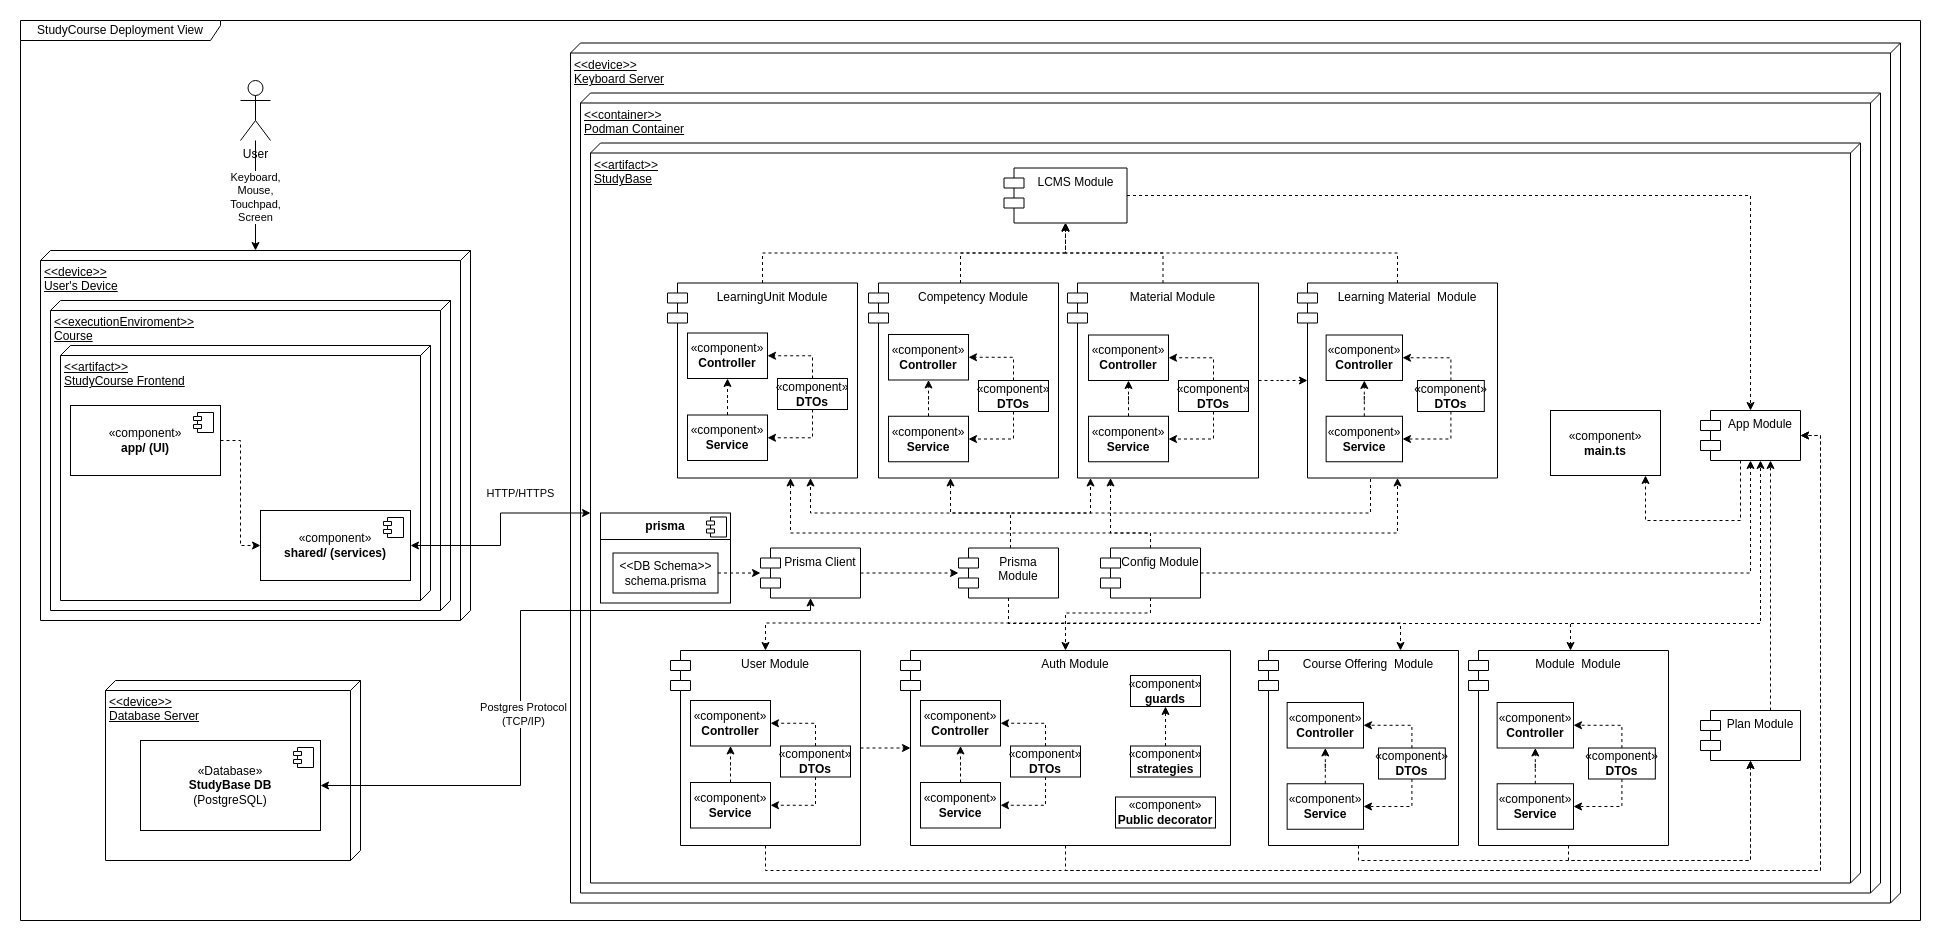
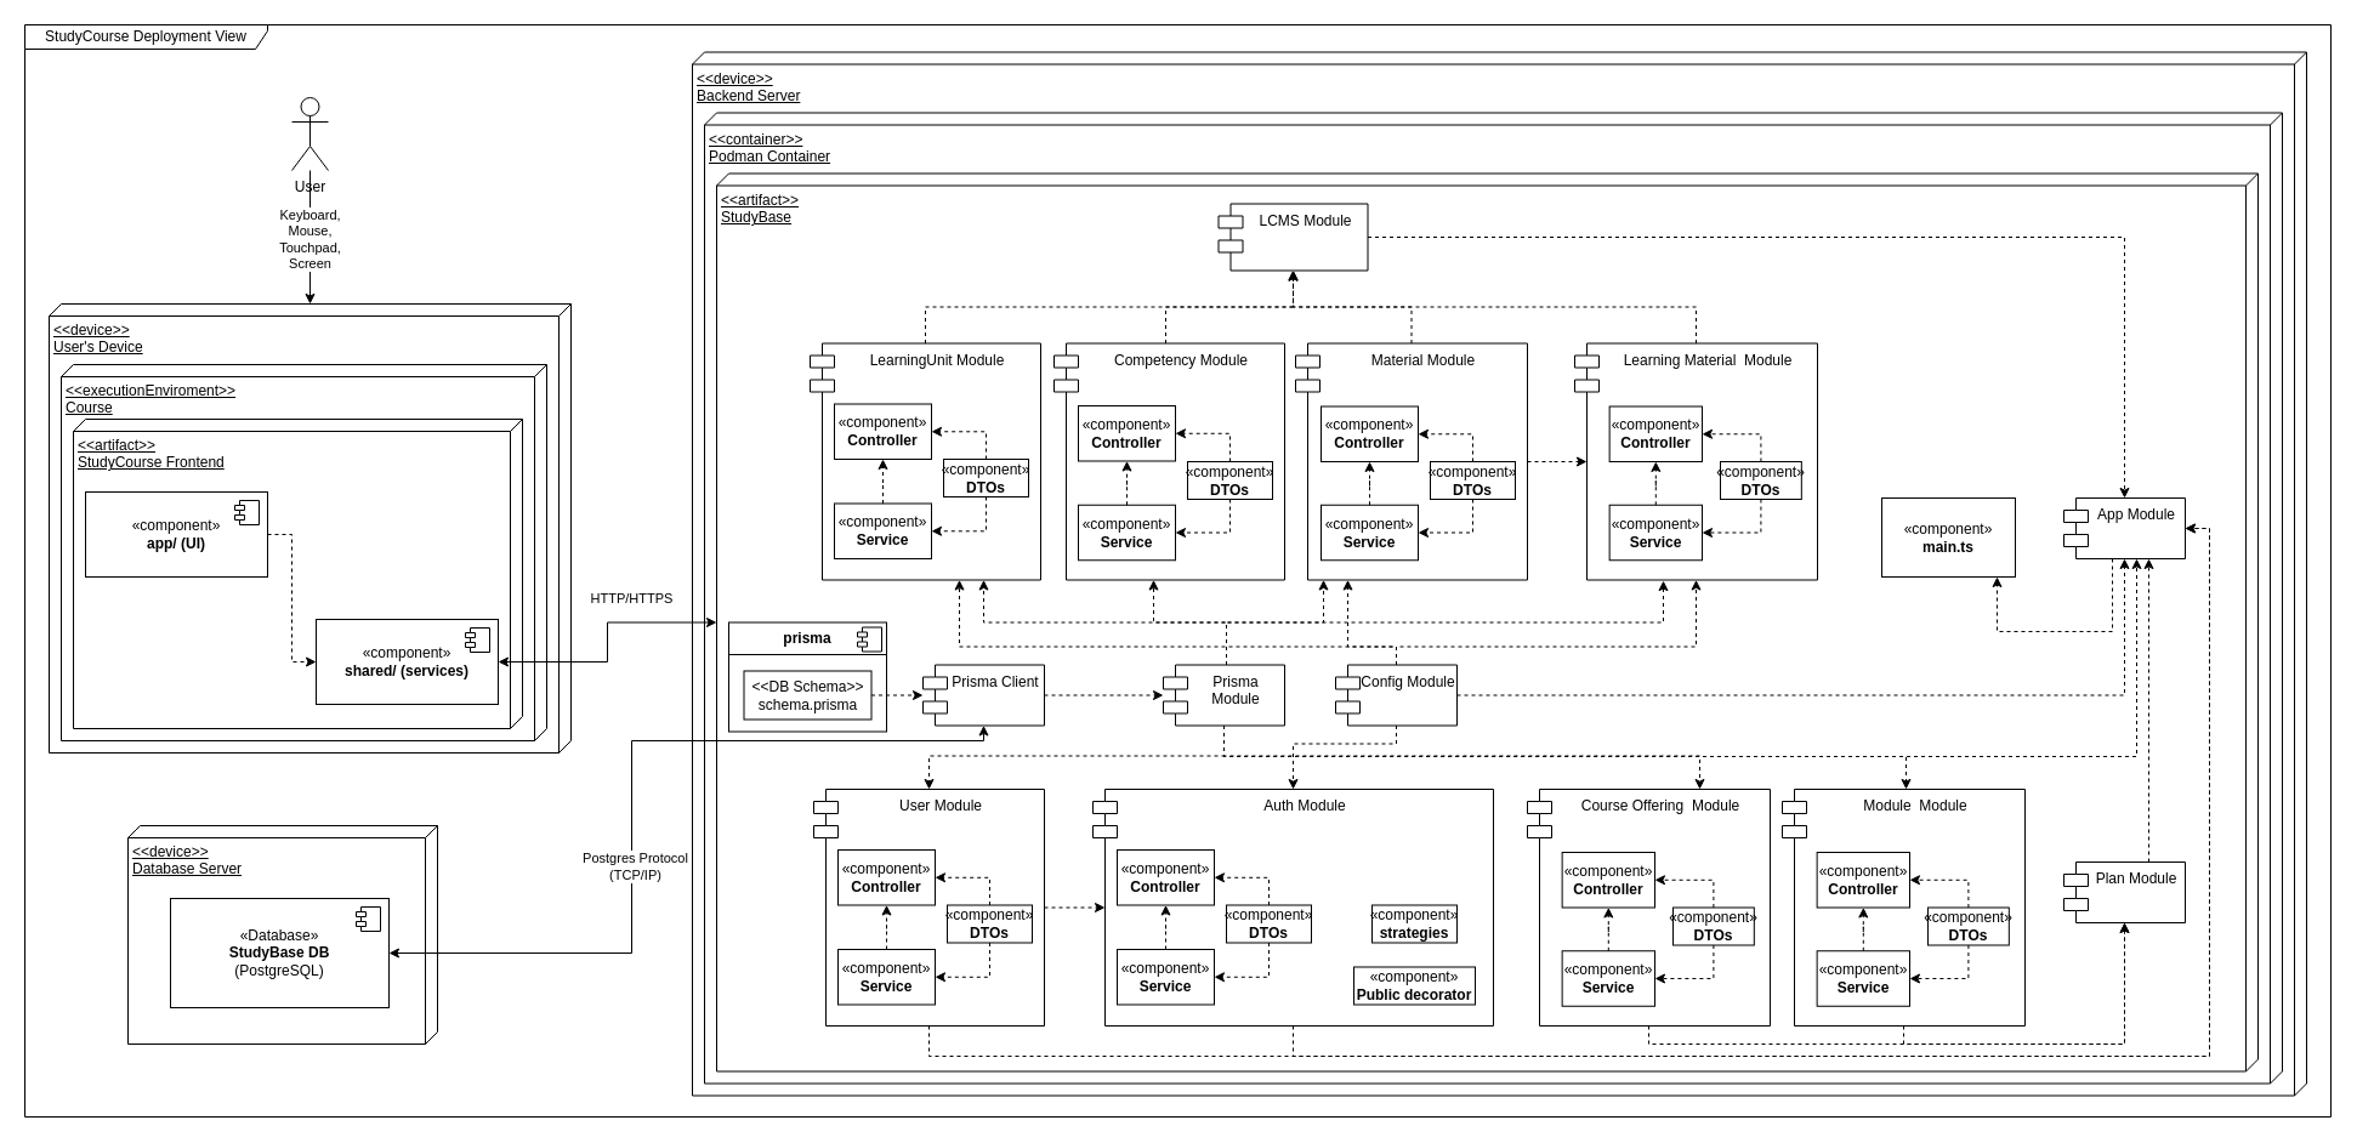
- <mxCell id="18" value="&lt;div&gt;&amp;lt;&amp;lt;device&amp;gt;&amp;gt;&lt;/div&gt;&lt;div&gt;Keyboard Server&lt;br&gt;&lt;/div&gt;" style="verticalAlign=top;align=left;spacingTop=8;spacingLeft=2;spacingRight=12;shape=cube;size=10;direction=south;fontStyle=4;html=1;whiteSpace=wrap;" parent="1" vertex="1"><mxGeometry x="570" y="42.5" width="1330" height="860" as="geometry" /></mxCell>
+ <mxCell id="18" value="&lt;div&gt;&amp;lt;&amp;lt;device&amp;gt;&amp;gt;&lt;/div&gt;&lt;div&gt;Backend Server&lt;br&gt;&lt;/div&gt;" style="verticalAlign=top;align=left;spacingTop=8;spacingLeft=2;spacingRight=12;shape=cube;size=10;direction=south;fontStyle=4;html=1;whiteSpace=wrap;" parent="1" vertex="1"><mxGeometry x="570" y="42.5" width="1330" height="860" as="geometry" /></mxCell>
- <mxCell id="49" style="edgeStyle=orthogonalEdgeStyle;rounded=0;orthogonalLoop=1;jettySize=auto;html=1;dashed=1;entryX=0.365;entryY=1.003;entryDx=0;entryDy=0;entryPerimeter=0;endArrow=none;" parent="1" source="31" target="78" edge="1"><mxGeometry relative="1" as="geometry"><mxPoint x="1360" y="682.5" as="targetPoint" /><Array as="points"><mxPoint x="1010" y="512.5" /><mxPoint x="1370" y="512.5" /></Array></mxGeometry></mxCell>
+ <mxCell id="49" style="edgeStyle=orthogonalEdgeStyle;rounded=0;orthogonalLoop=1;jettySize=auto;html=1;dashed=1;entryX=0.365;entryY=1.003;entryDx=0;entryDy=0;entryPerimeter=0;" parent="1" source="31" target="78" edge="1"><mxGeometry relative="1" as="geometry"><mxPoint x="1360" y="682.5" as="targetPoint" /><Array as="points"><mxPoint x="1010" y="512.5" /><mxPoint x="1370" y="512.5" /></Array></mxGeometry></mxCell>
- <mxCell id="56" value="«component»&lt;br&gt;&lt;b&gt;guards&lt;/b&gt;" style="html=1;whiteSpace=wrap;" parent="51" vertex="1"><mxGeometry x="230" y="25" width="70" height="31" as="geometry" /></mxCell>
- <mxCell id="62" style="edgeStyle=orthogonalEdgeStyle;rounded=0;orthogonalLoop=1;jettySize=auto;html=1;entryX=0.5;entryY=1;entryDx=0;entryDy=0;dashed=1;" parent="51" source="57" target="56" edge="1"><mxGeometry relative="1" as="geometry" /></mxCell>
